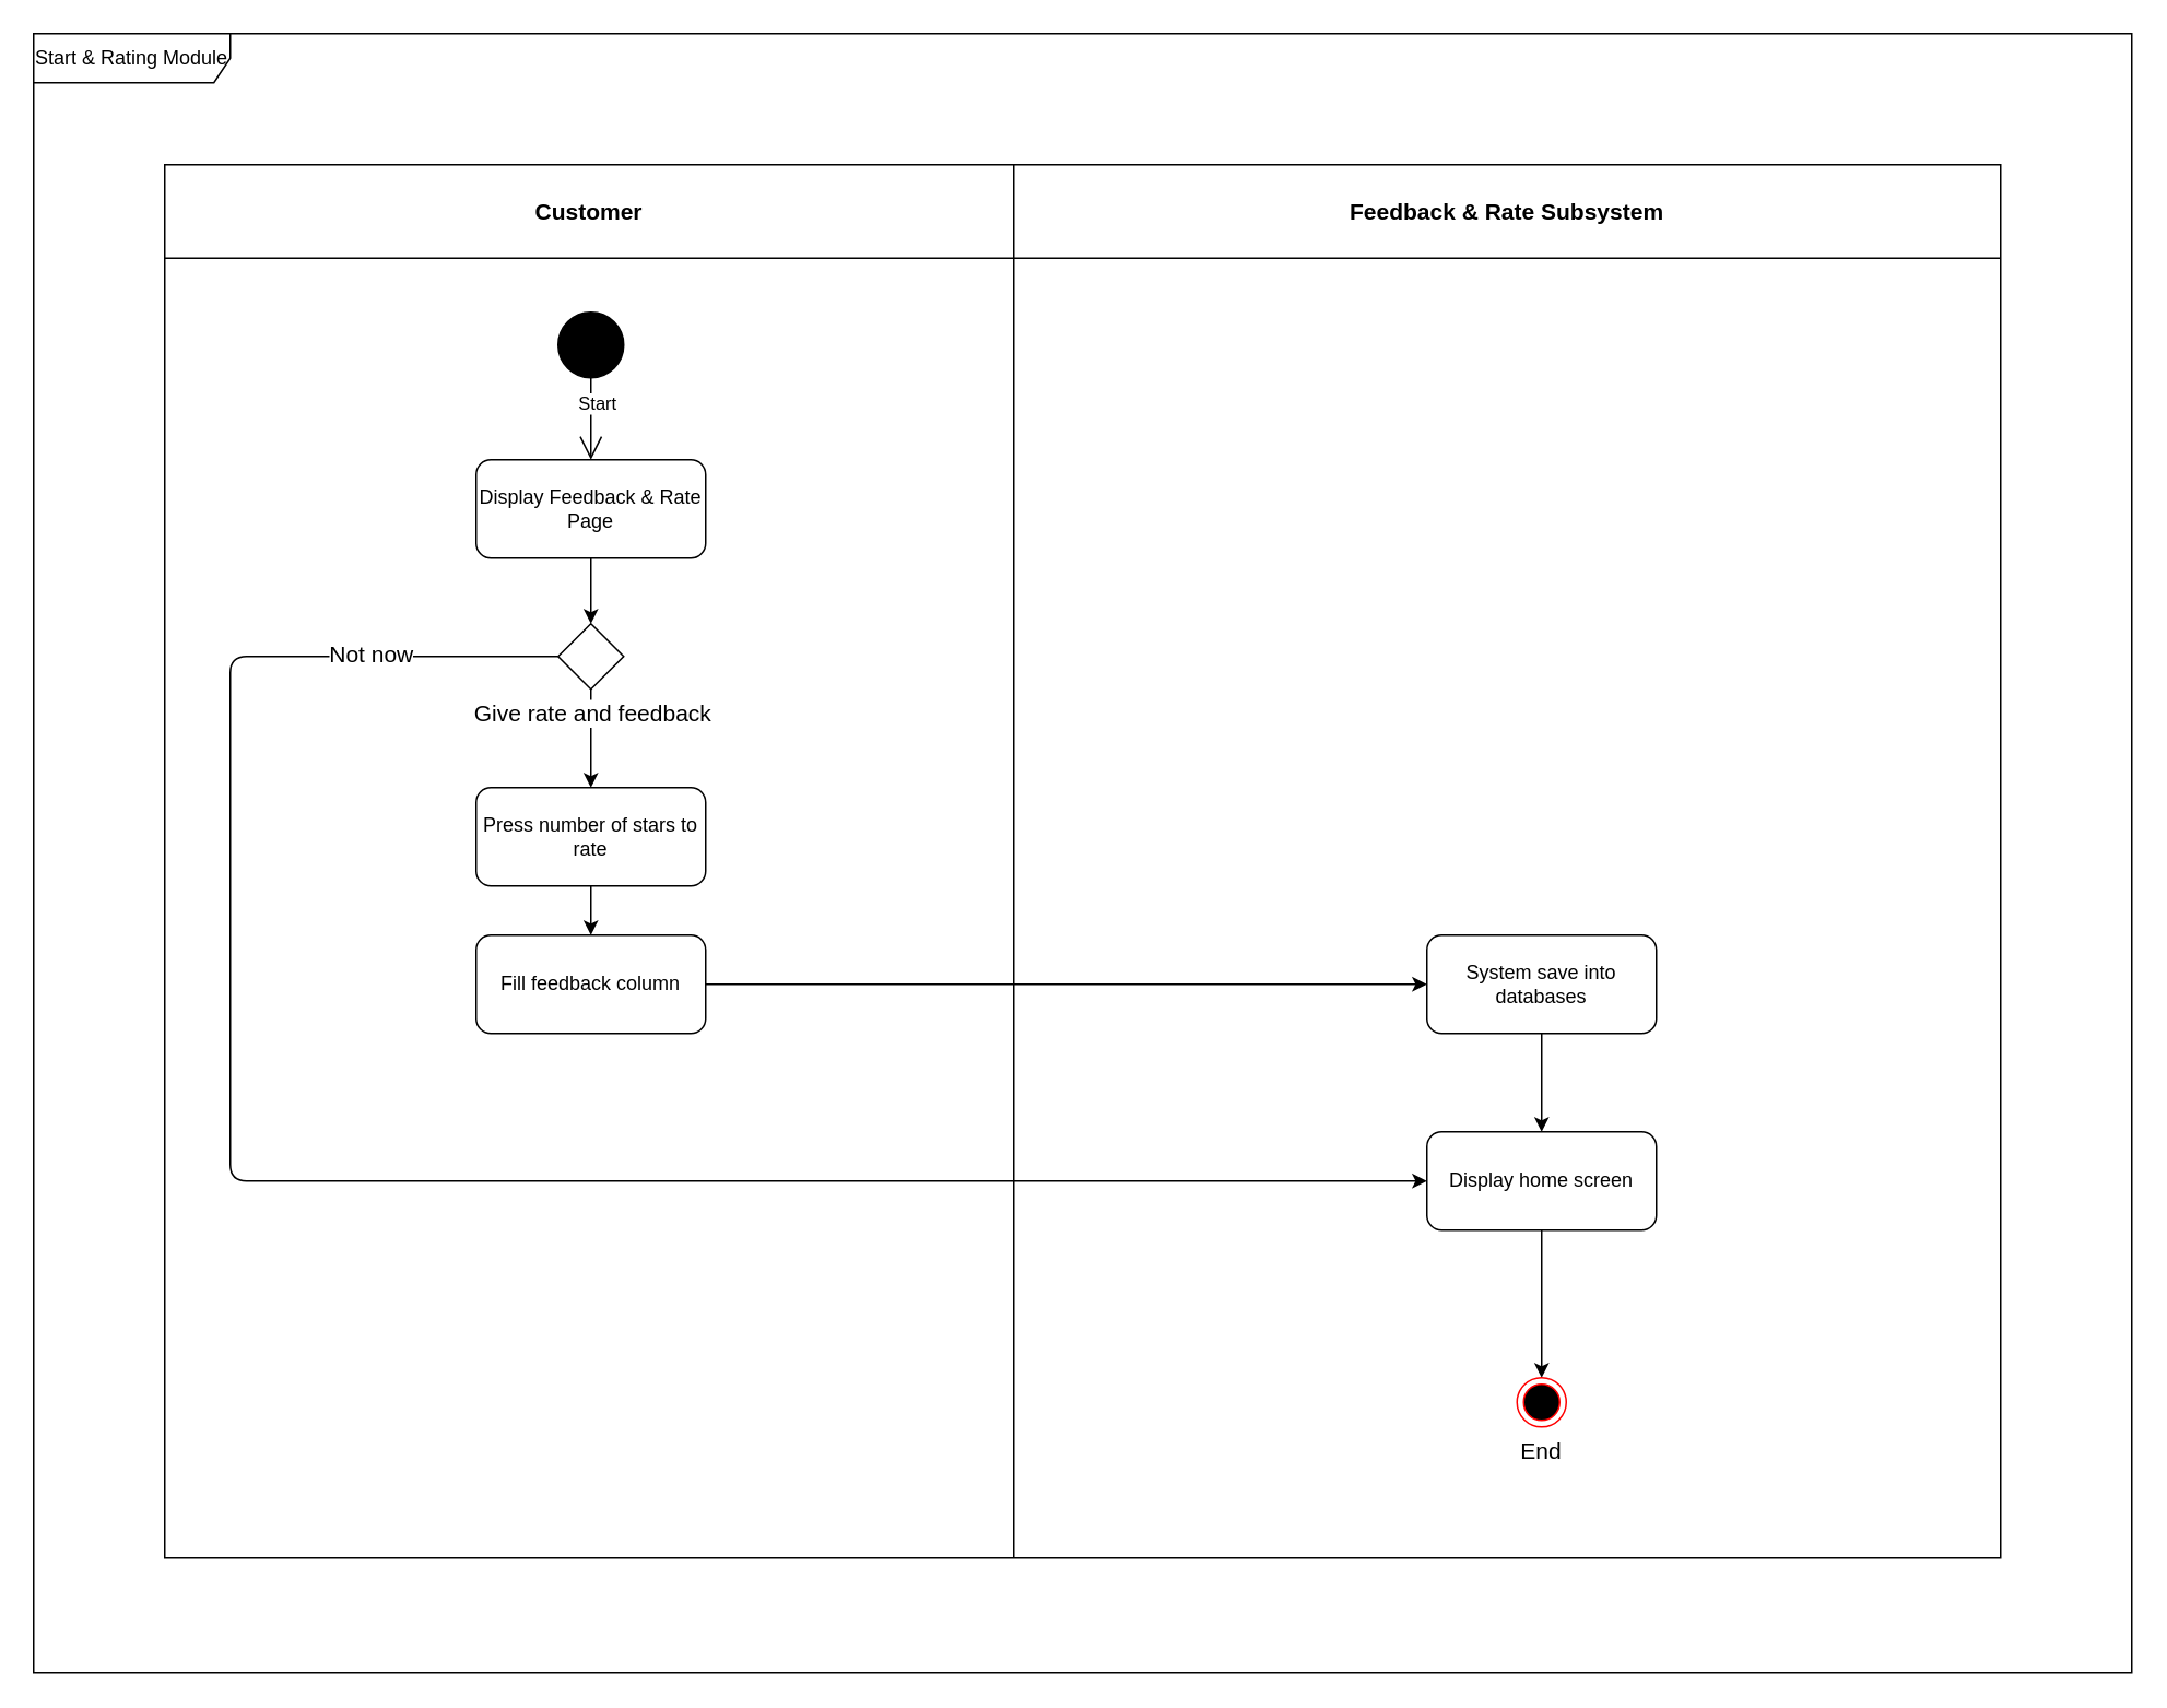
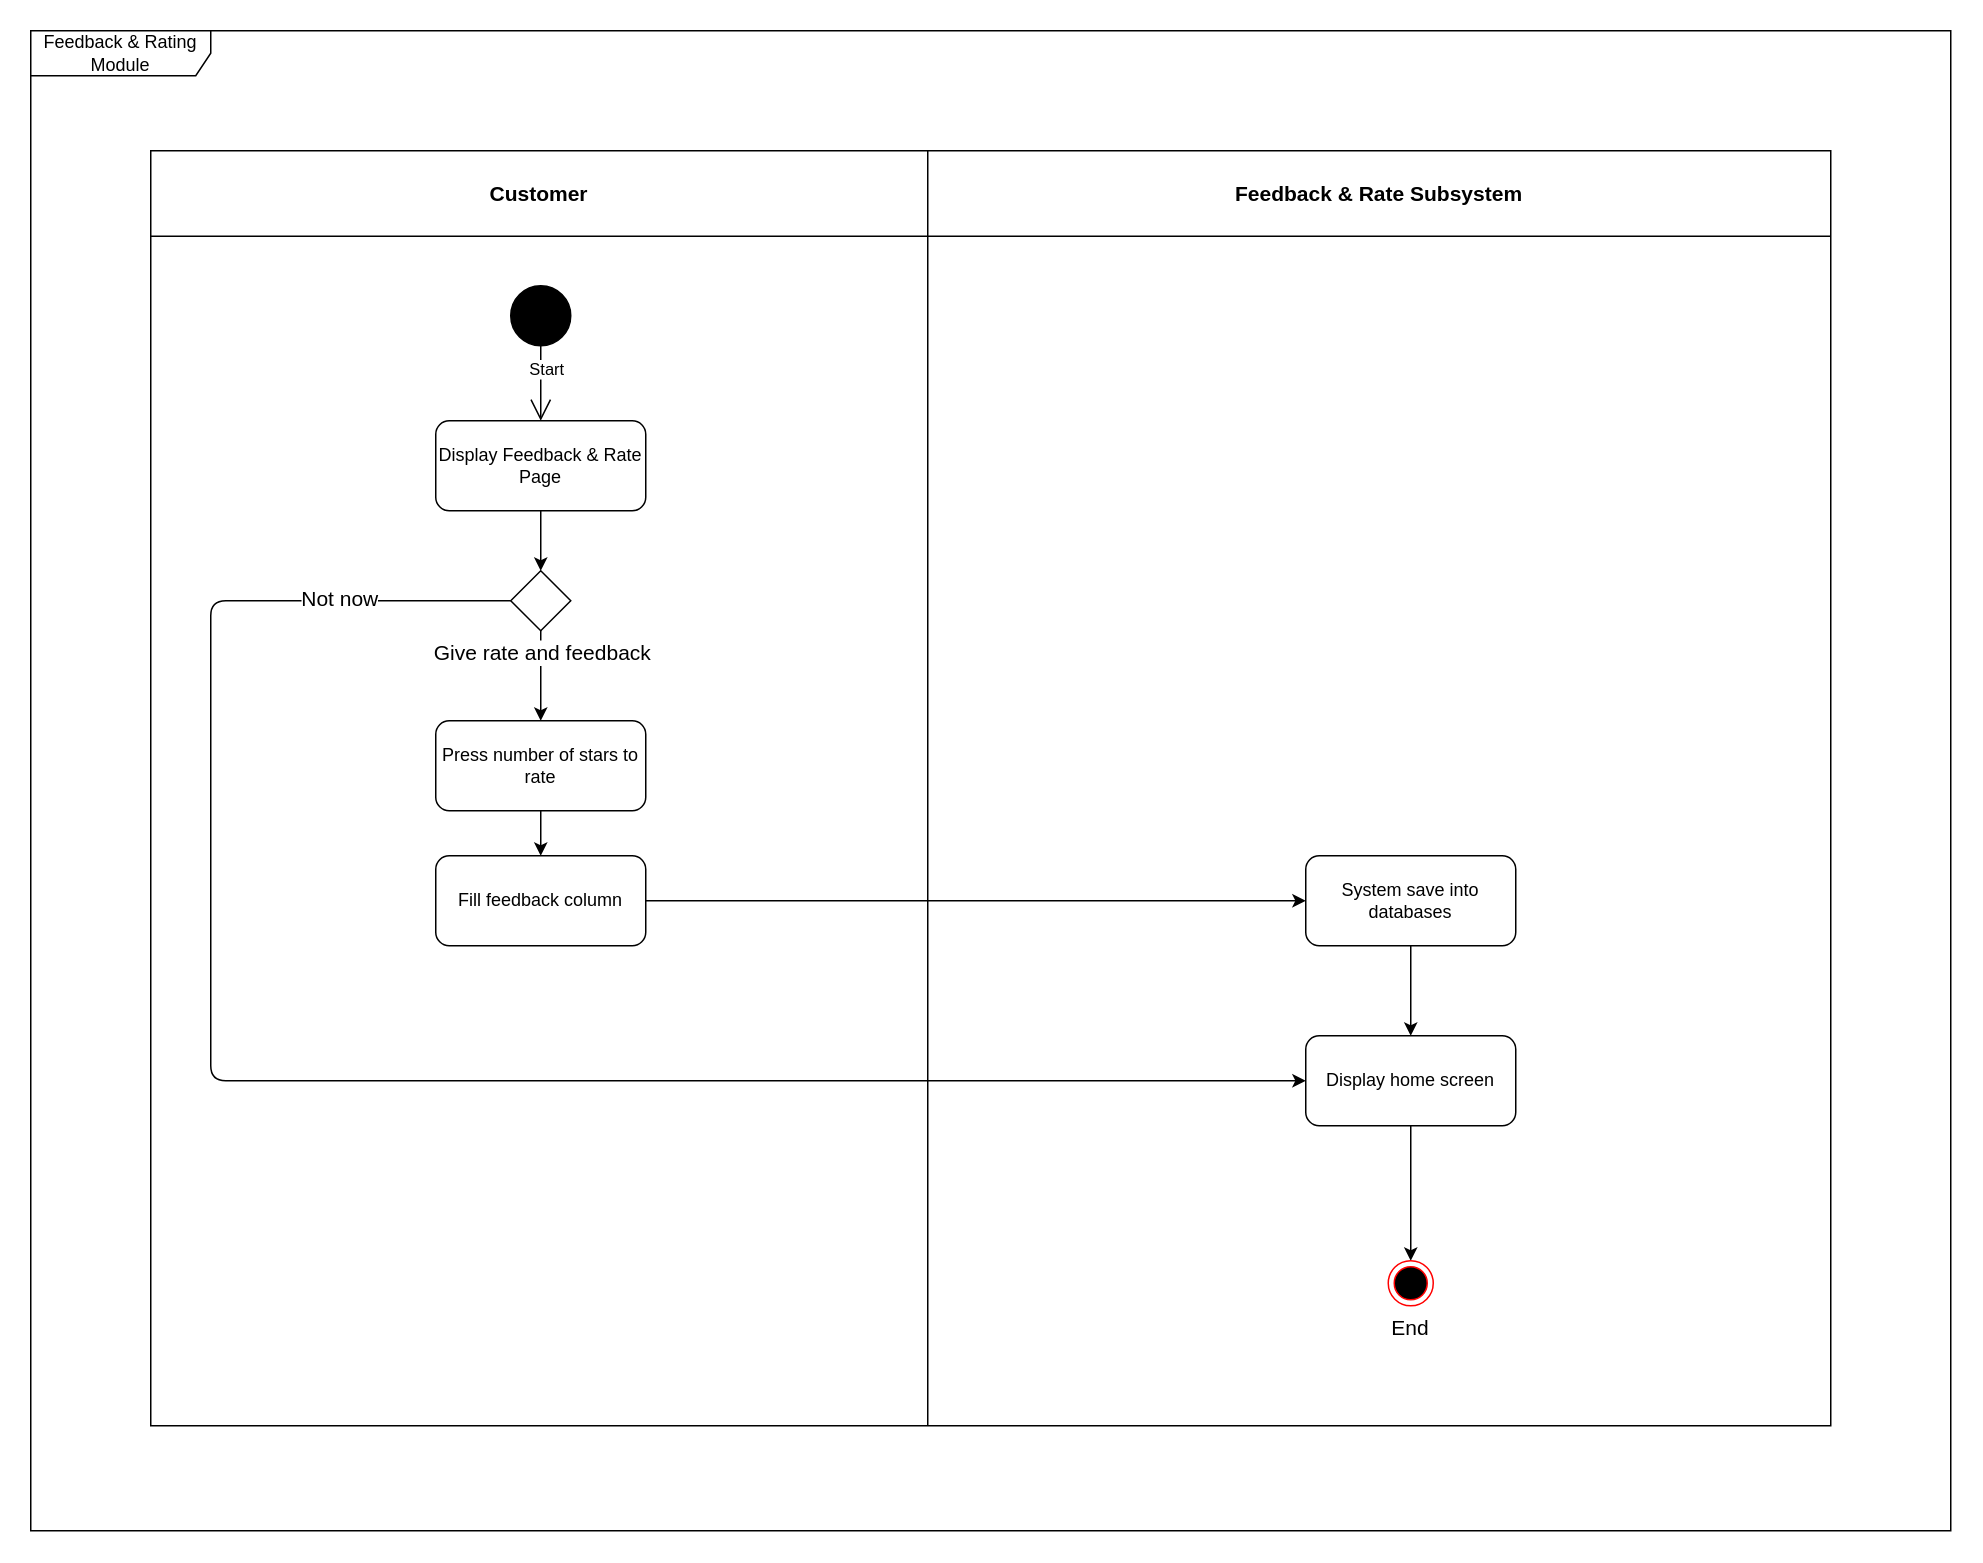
- <mxCell id="29" value="Start &amp;amp; Rating Module" style="shape=umlFrame;whiteSpace=wrap;html=1;width=120;height=30;" parent="1" vertex="1"><mxGeometry x="20" y="20" width="1280" height="1000" as="geometry" /></mxCell>
+ <mxCell id="29" value="Feedback &amp;amp; Rating Module" style="shape=umlFrame;whiteSpace=wrap;html=1;width=120;height=30;" parent="1" vertex="1"><mxGeometry x="20" y="20" width="1280" height="1000" as="geometry" /></mxCell>
